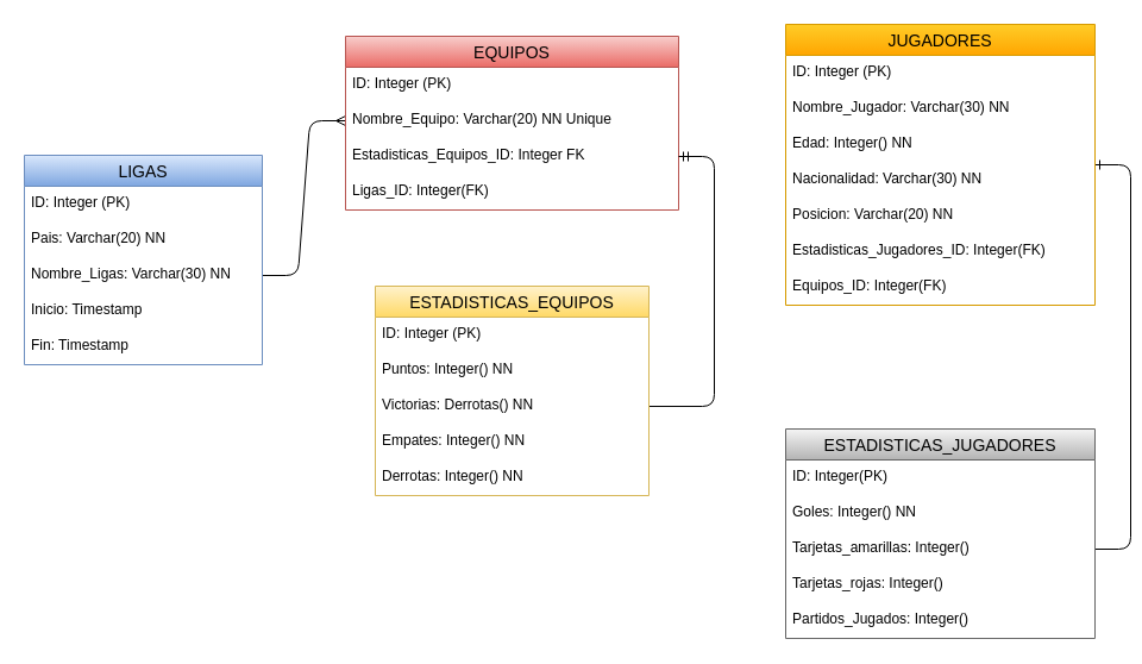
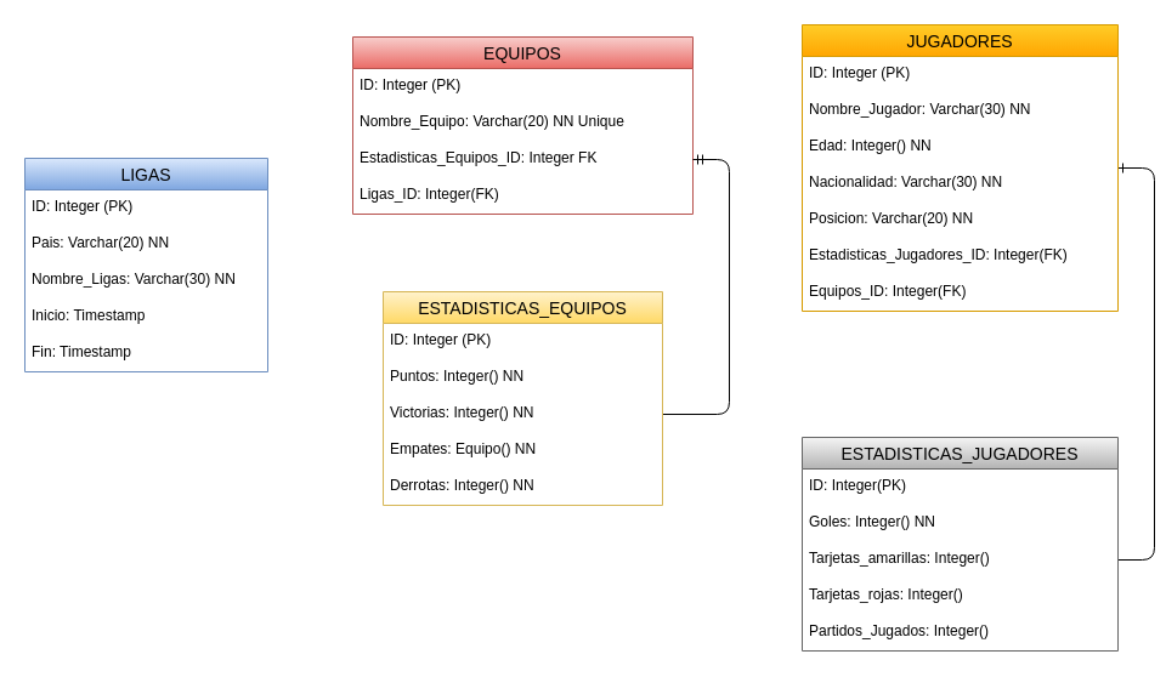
- <mxCell id="2" value="" style="edgeStyle=entityRelationEdgeStyle;fontSize=12;html=1;endArrow=ERmany;entryX=0;entryY=0.5;entryDx=0;entryDy=0;exitX=1;exitY=0.5;exitDx=0;exitDy=0;" edge="1" parent="1" source="6" target="12"><mxGeometry width="100" height="100" relative="1" as="geometry"><mxPoint x="100" y="396" as="sourcePoint" /><mxPoint x="240" y="390" as="targetPoint" /></mxGeometry></mxCell>
- <mxCell id="27" value="Victorias: Derrotas() NN" style="text;strokeColor=none;fillColor=none;spacingLeft=4;spacingRight=4;overflow=hidden;rotatable=0;points=[[0,0.5],[1,0.5]];portConstraint=eastwest;fontSize=12;" vertex="1" parent="24"><mxGeometry y="86" width="230" height="30" as="geometry" /></mxCell>
+ <mxCell id="27" value="Victorias: Integer() NN" style="text;strokeColor=none;fillColor=none;spacingLeft=4;spacingRight=4;overflow=hidden;rotatable=0;points=[[0,0.5],[1,0.5]];portConstraint=eastwest;fontSize=12;" vertex="1" parent="24"><mxGeometry y="86" width="230" height="30" as="geometry" /></mxCell>
- <mxCell id="28" value="Empates: Integer() NN" style="text;strokeColor=none;fillColor=none;spacingLeft=4;spacingRight=4;overflow=hidden;rotatable=0;points=[[0,0.5],[1,0.5]];portConstraint=eastwest;fontSize=12;" vertex="1" parent="24"><mxGeometry y="116" width="230" height="30" as="geometry" /></mxCell>
+ <mxCell id="28" value="Empates: Equipo() NN" style="text;strokeColor=none;fillColor=none;spacingLeft=4;spacingRight=4;overflow=hidden;rotatable=0;points=[[0,0.5],[1,0.5]];portConstraint=eastwest;fontSize=12;" vertex="1" parent="24"><mxGeometry y="116" width="230" height="30" as="geometry" /></mxCell>
